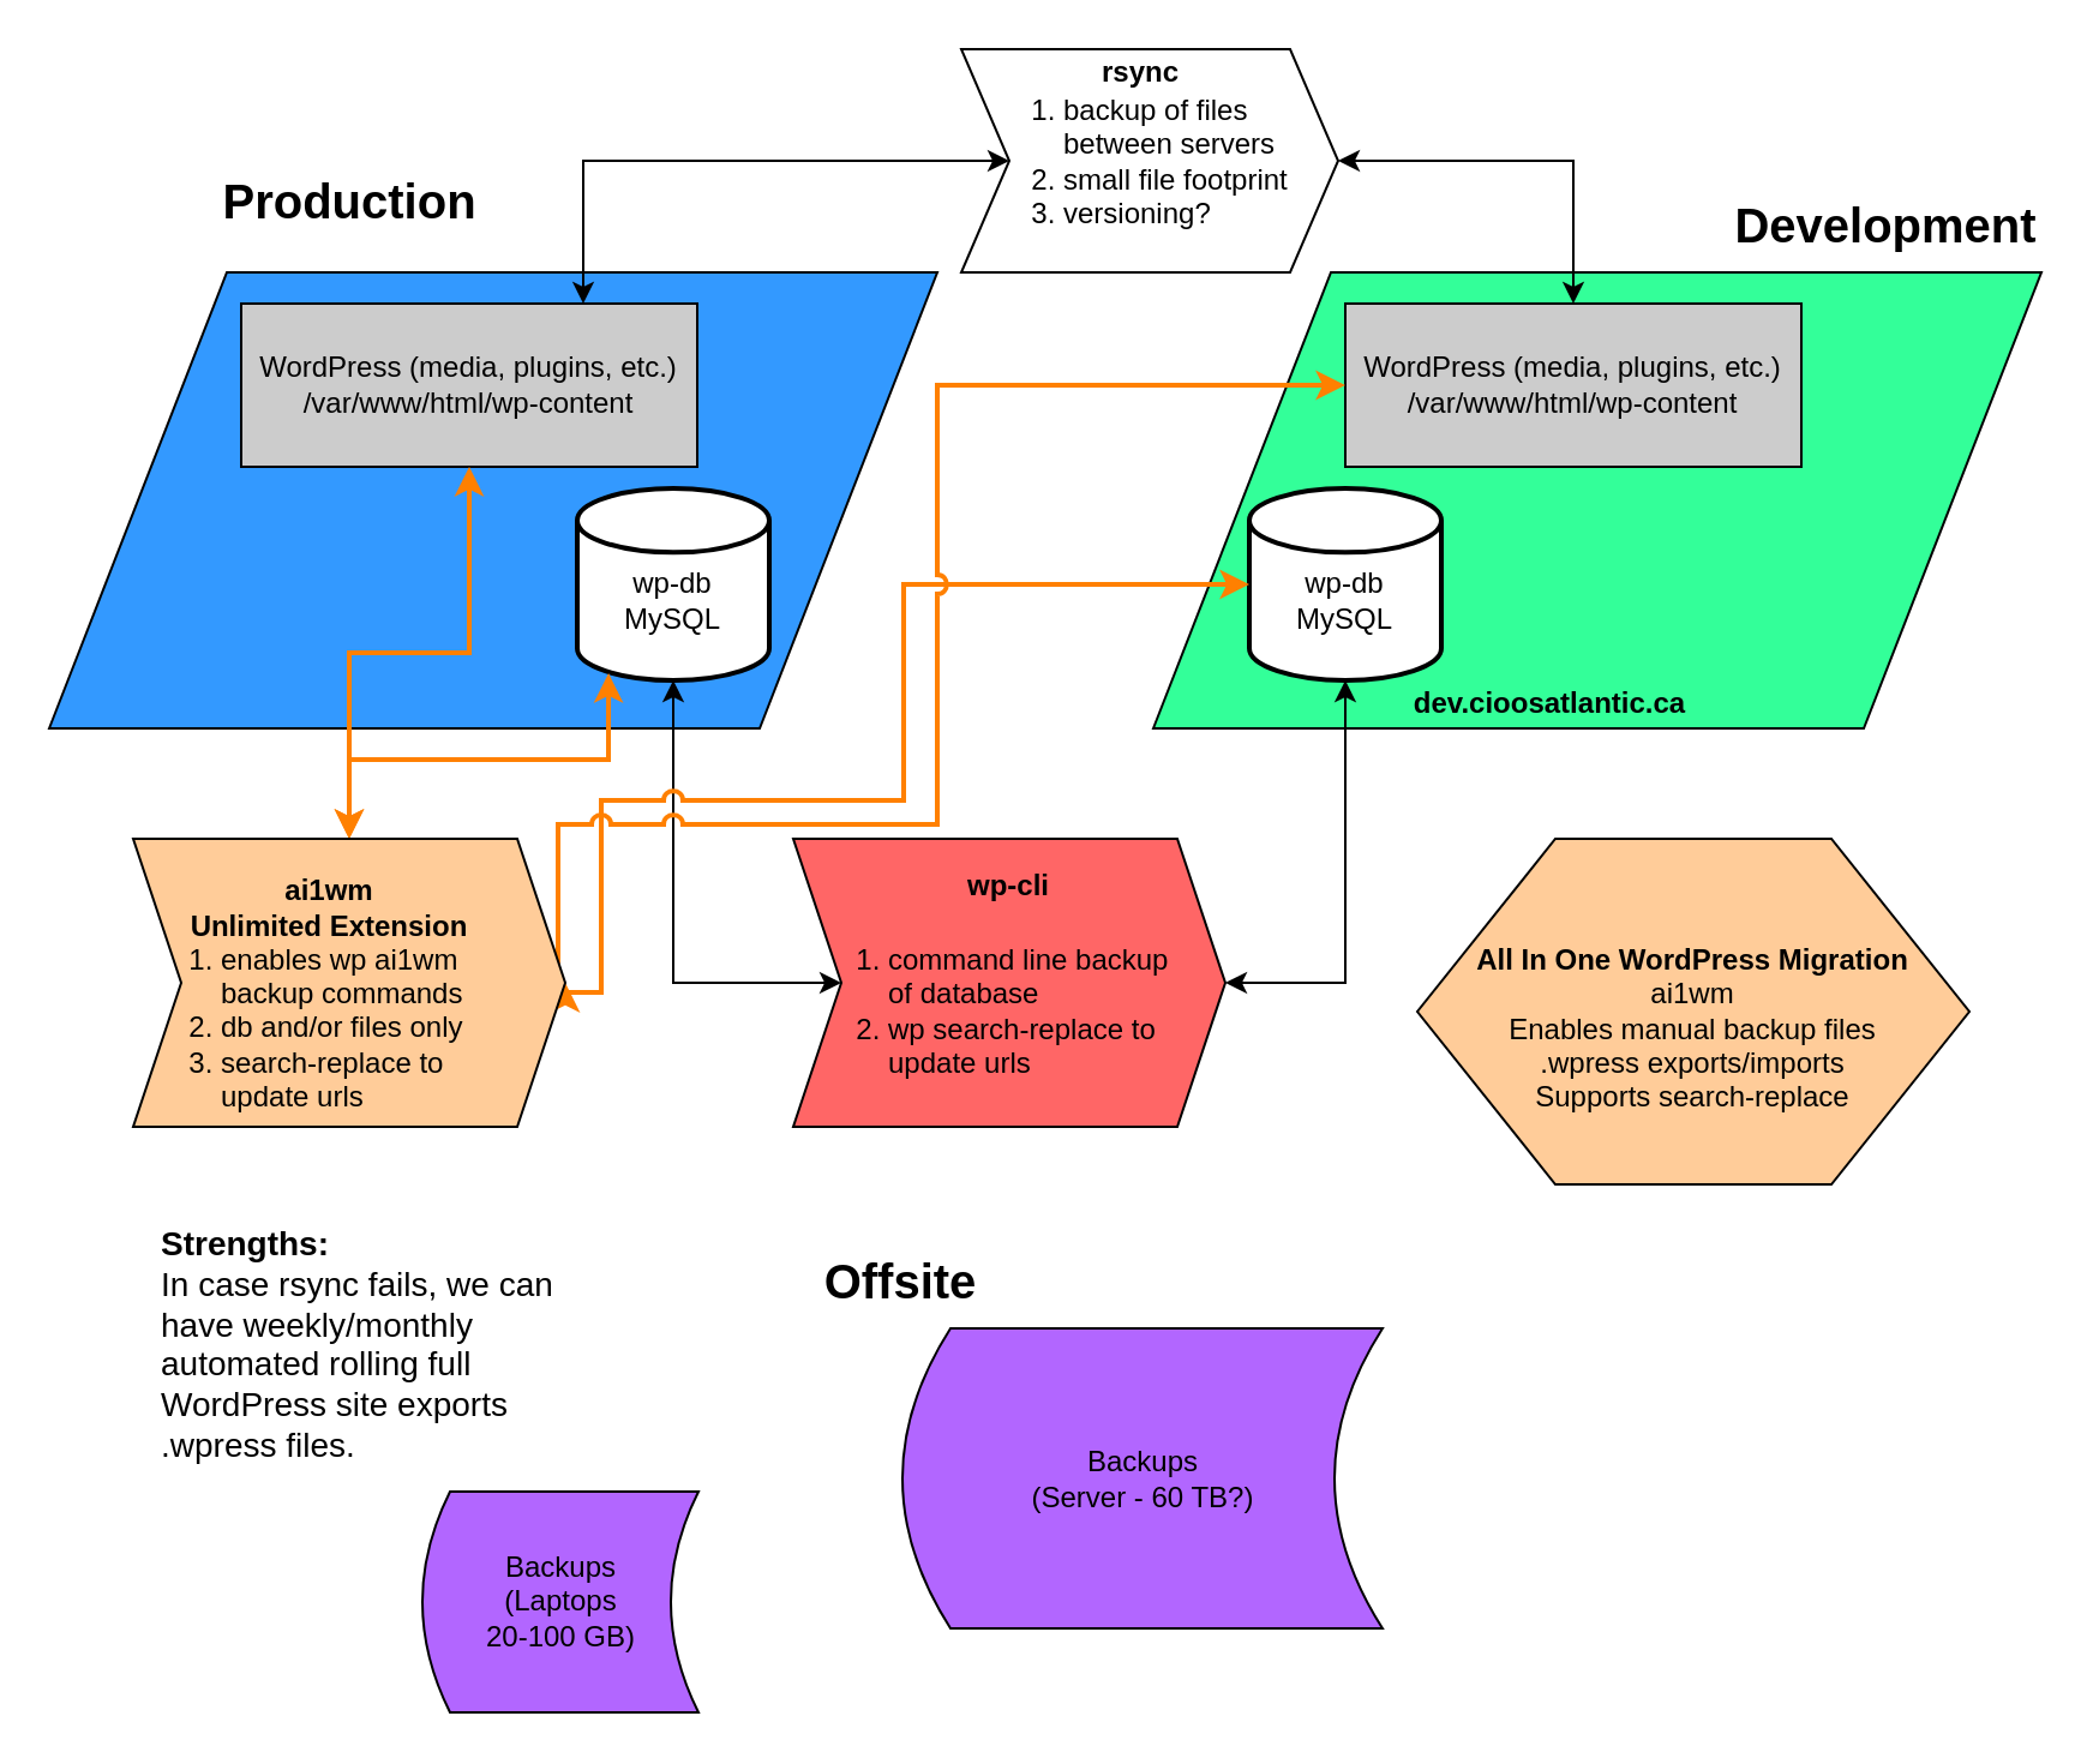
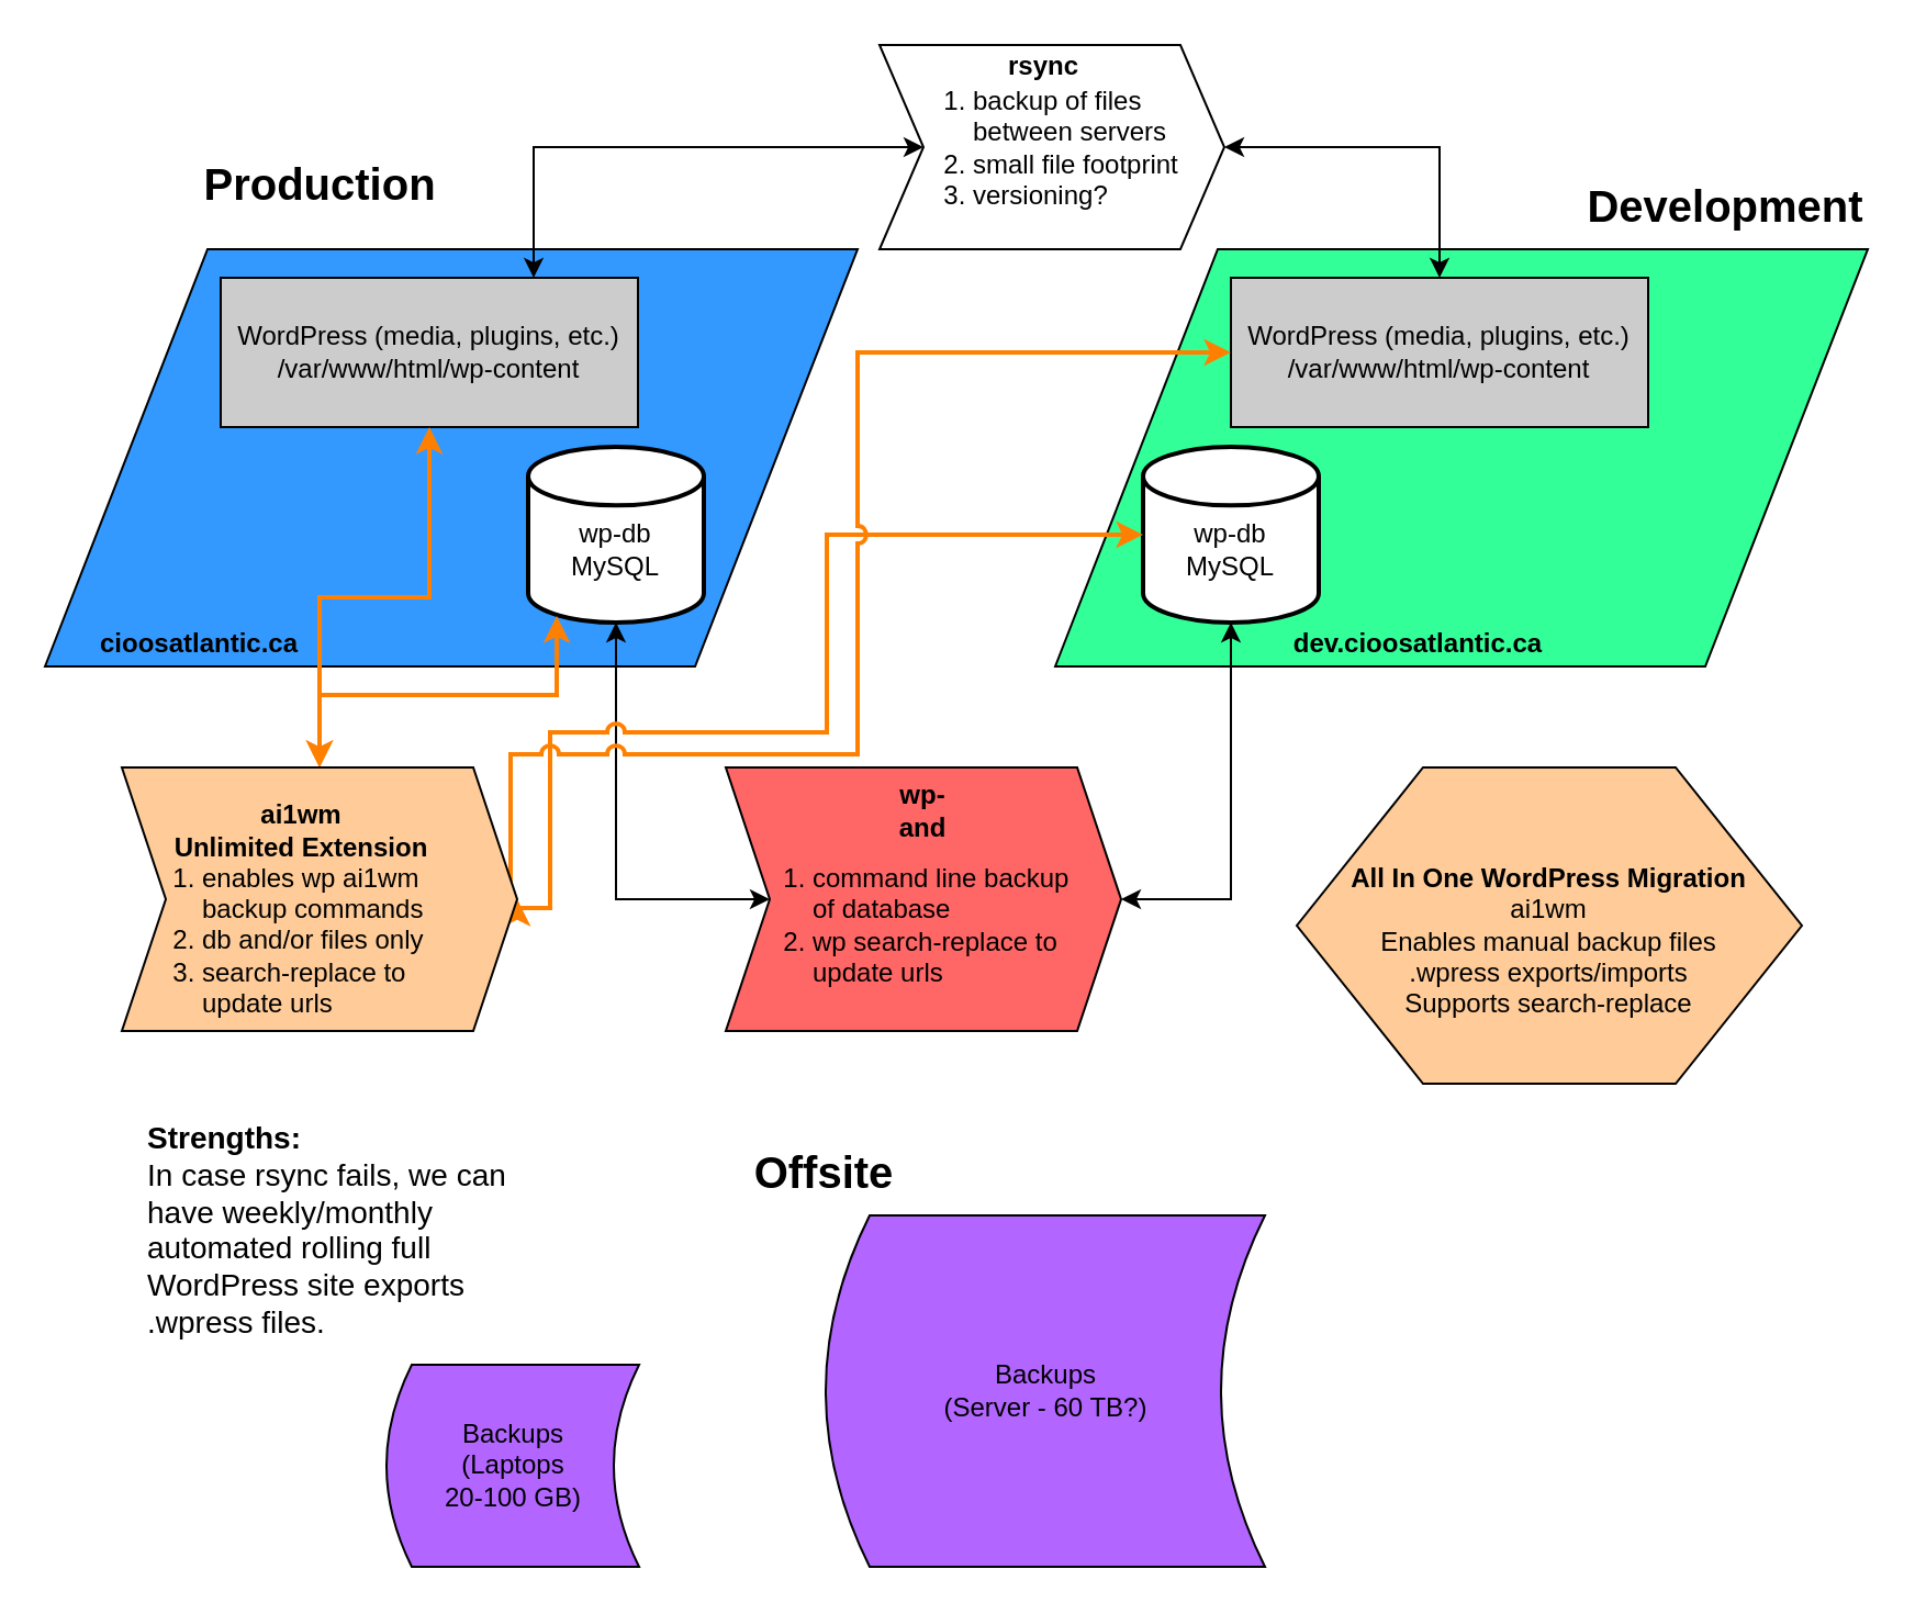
+ <mxCell id="9" value="cioosatlantic.ca" style="text;html=1;resizable=0;autosize=1;align=center;verticalAlign=middle;points=[];fillColor=none;strokeColor=none;rounded=0;fontStyle=1" vertex="1" parent="1"><mxGeometry x="40" y="283" width="100" height="20" as="geometry" /></mxCell>
- <mxCell id="19" value="&lt;b&gt;wp-cli&lt;/b&gt;" style="text;html=1;strokeColor=none;fillColor=none;align=center;verticalAlign=middle;whiteSpace=wrap;rounded=0;" vertex="1" parent="1"><mxGeometry x="400" y="359" width="40" height="20" as="geometry" /></mxCell>
+ <mxCell id="19" value="&lt;b&gt;wp-and&lt;/b&gt;" style="text;html=1;strokeColor=none;fillColor=none;align=center;verticalAlign=middle;whiteSpace=wrap;rounded=0;" vertex="1" parent="1"><mxGeometry x="400" y="359" width="40" height="20" as="geometry" /></mxCell>
- <mxCell id="15" value="Backups&lt;br&gt;(Server - 60 TB?)" style="shape=dataStorage;whiteSpace=wrap;html=1;fillColor=#B266FF;" vertex="1" parent="1"><mxGeometry x="375.5" y="553" width="200" height="125" as="geometry" /></mxCell>
+ <mxCell id="15" value="Backups&lt;br&gt;(Server - 60 TB?)" style="shape=dataStorage;whiteSpace=wrap;html=1;fillColor=#B266FF;" vertex="1" parent="1"><mxGeometry x="375.5" y="553" width="200" height="160" as="geometry" /></mxCell>
